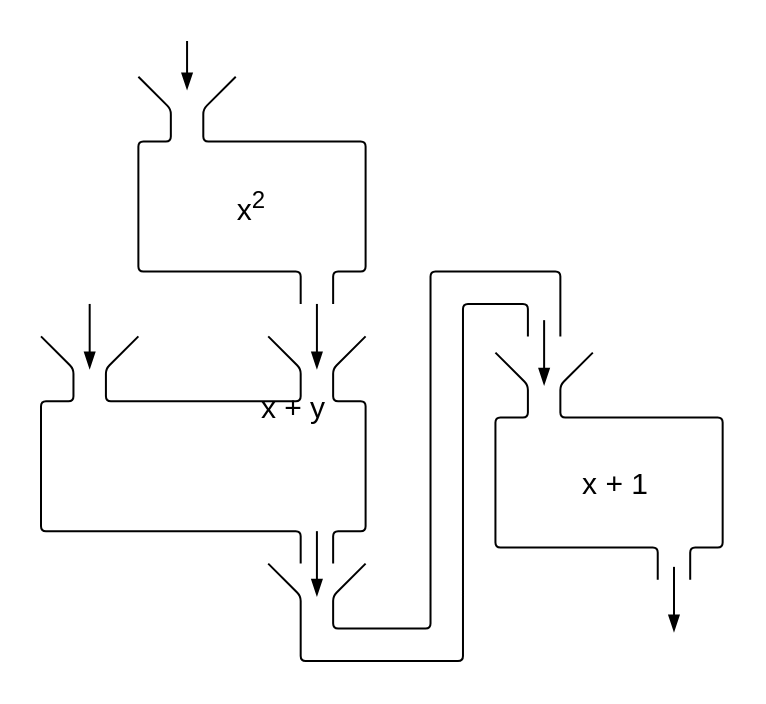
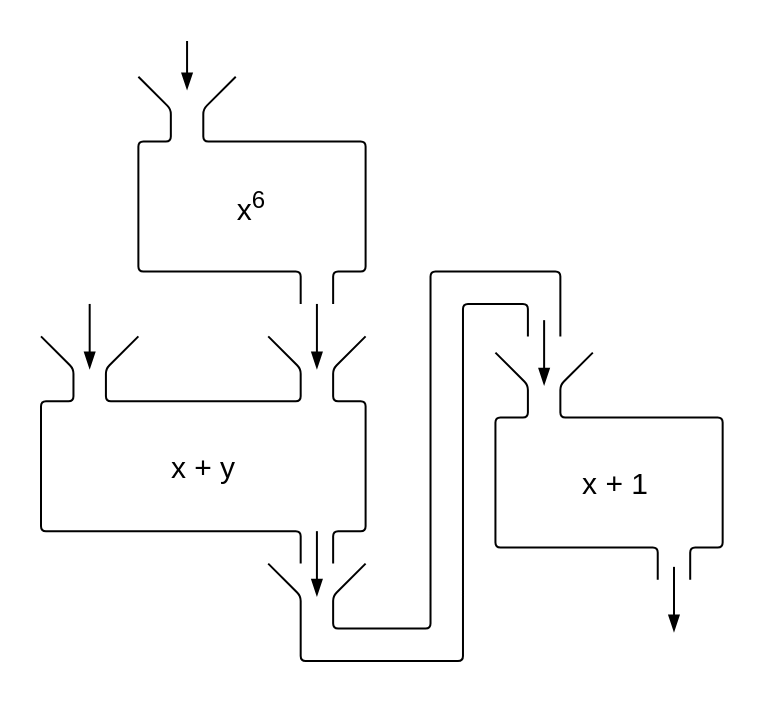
- <mxCell id="13" value="x&lt;sup style=&quot;&quot;&gt;&lt;font style=&quot;font-size: 12px;&quot;&gt;2&lt;/font&gt;&lt;/sup&gt;" style="text;strokeColor=none;align=center;fillColor=none;html=1;verticalAlign=middle;whiteSpace=wrap;rounded=0;fontSize=15;" parent="1" vertex="1"><mxGeometry x="93.035" y="86.545" width="64.92" height="32.461" as="geometry" /></mxCell>
+ <mxCell id="13" value="x&lt;sup style=&quot;&quot;&gt;&lt;font style=&quot;font-size: 12px;&quot;&gt;6&lt;/font&gt;&lt;/sup&gt;" style="text;strokeColor=none;align=center;fillColor=none;html=1;verticalAlign=middle;whiteSpace=wrap;rounded=0;fontSize=15;" parent="1" vertex="1"><mxGeometry x="93.035" y="86.545" width="64.92" height="32.461" as="geometry" /></mxCell>
- <mxCell id="14" value="x + y" style="text;strokeColor=none;align=center;fillColor=none;html=1;verticalAlign=middle;whiteSpace=wrap;rounded=0;fontSize=15;" parent="1" vertex="1"><mxGeometry x="113.69" y="186.387" width="64.92" height="32.461" as="geometry" /></mxCell>
+ <mxCell id="14" value="x + y" style="text;strokeColor=none;align=center;fillColor=none;html=1;verticalAlign=middle;whiteSpace=wrap;rounded=0;fontSize=15;" parent="1" vertex="1"><mxGeometry x="68.69" y="216.387" width="64.92" height="32.461" as="geometry" /></mxCell>
